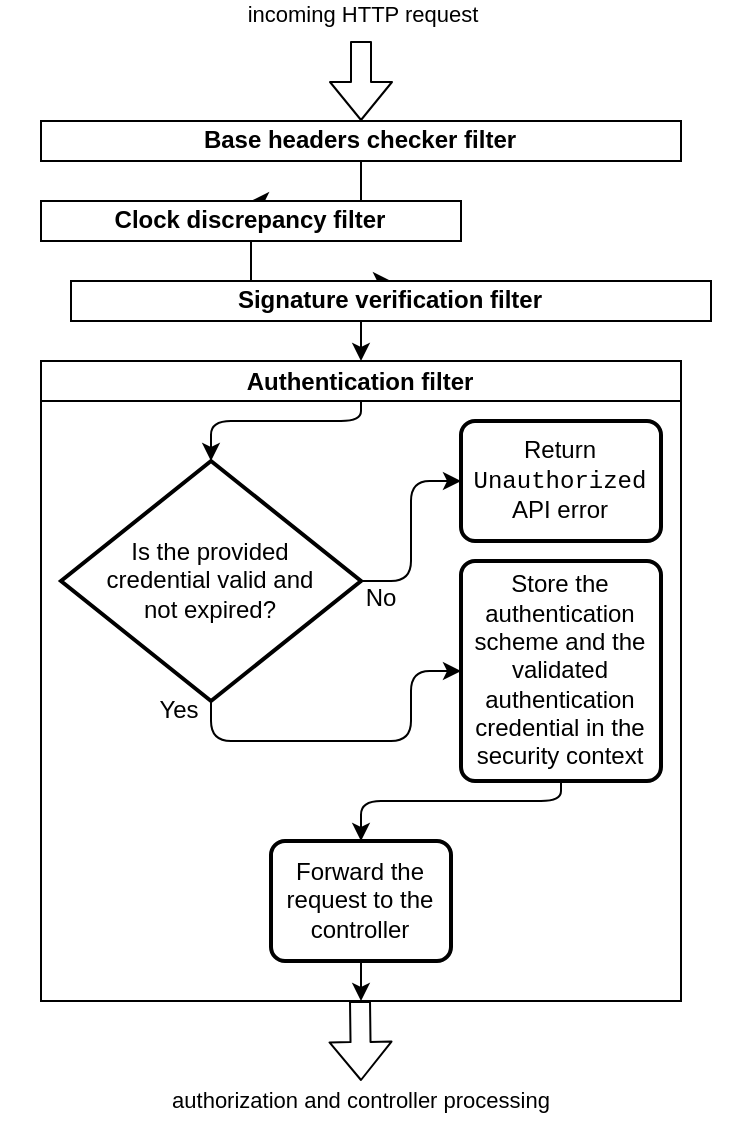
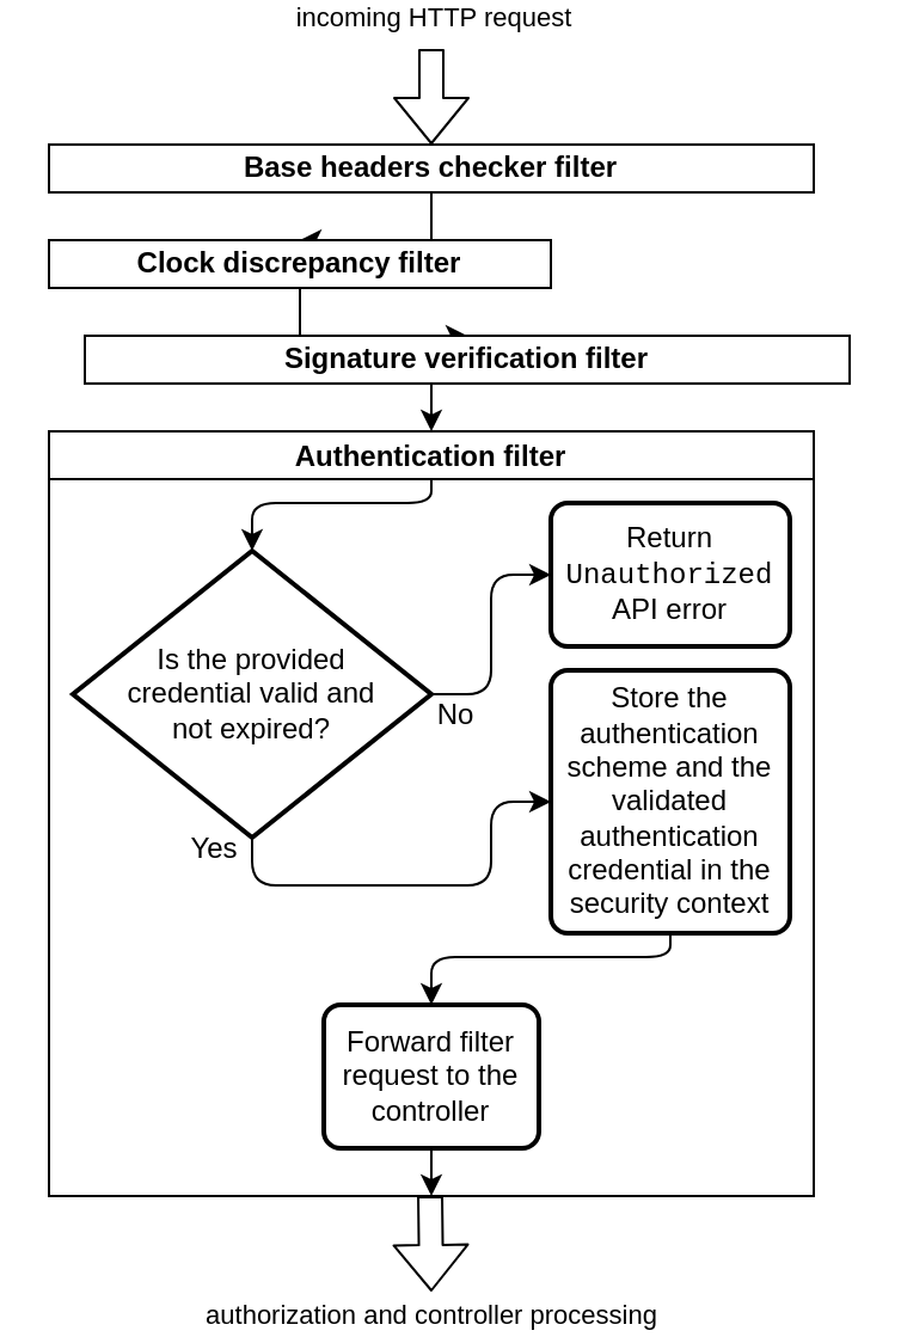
- <mxCell id="23" value="Forward the request to the controller" style="rounded=1;whiteSpace=wrap;html=1;absoluteArcSize=1;arcSize=14;strokeWidth=2;" vertex="1" parent="12"><mxGeometry x="115" y="240" width="90" height="60" as="geometry" /></mxCell>
+ <mxCell id="23" value="Forward filter request to the controller" style="rounded=1;whiteSpace=wrap;html=1;absoluteArcSize=1;arcSize=14;strokeWidth=2;" vertex="1" parent="12"><mxGeometry x="115" y="240" width="90" height="60" as="geometry" /></mxCell>
